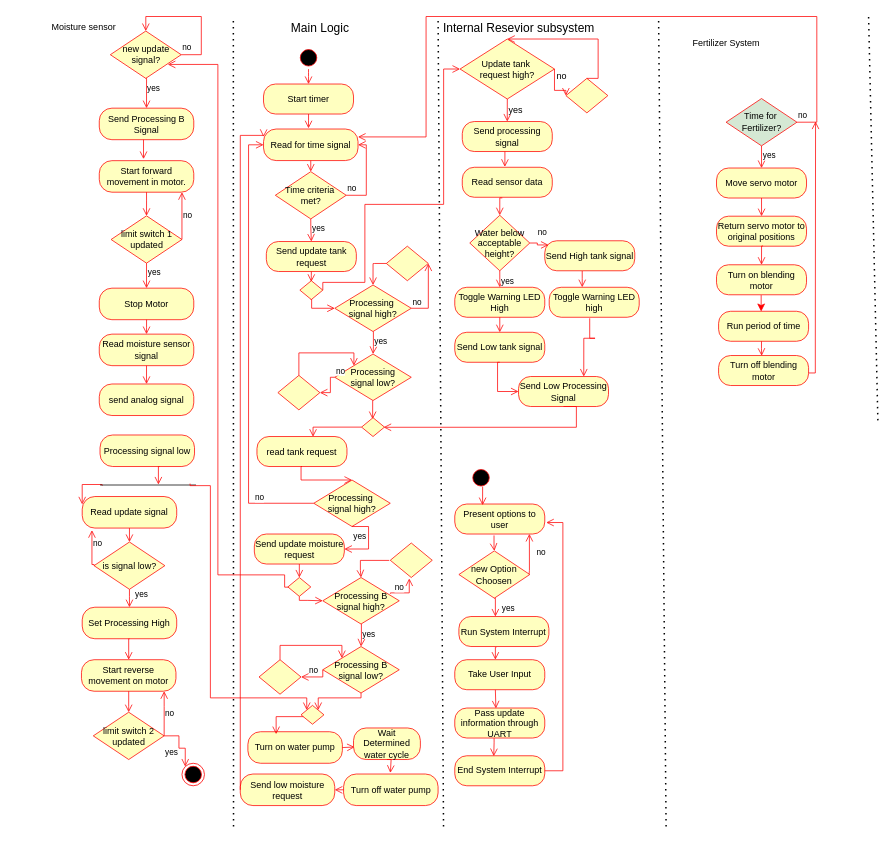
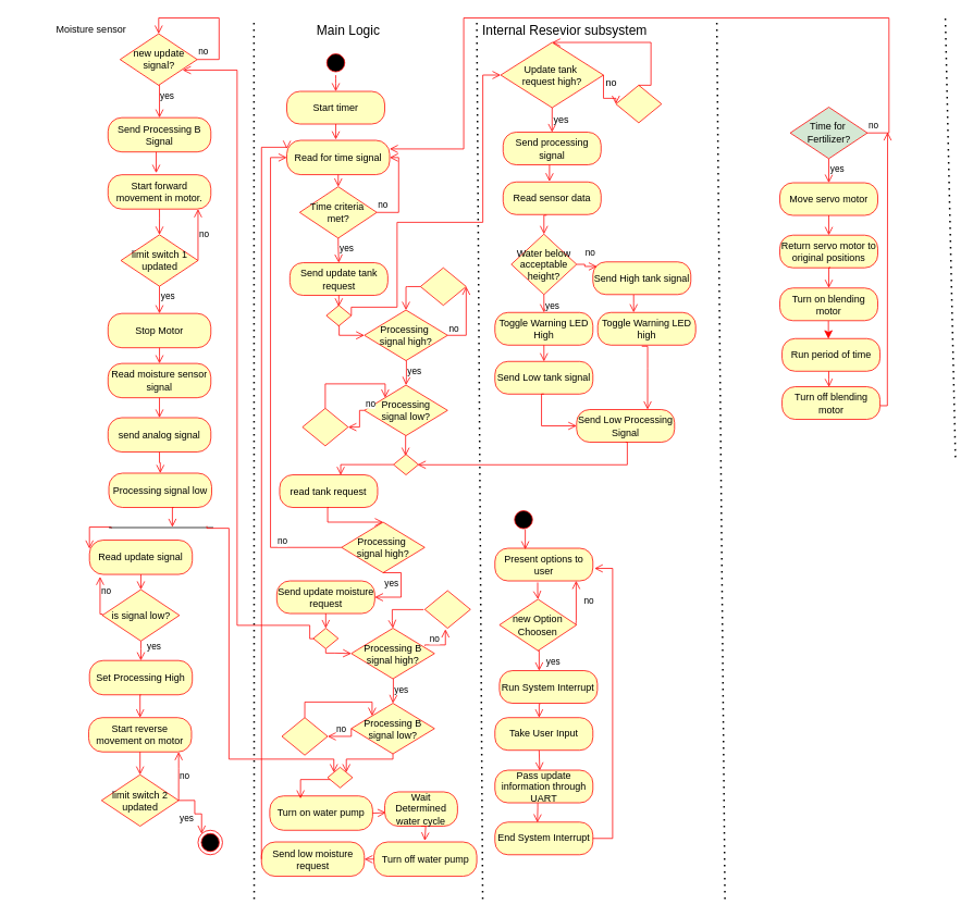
- <mxCell id="113" value="Fertilizer System" style="text;html=1;whiteSpace=wrap;strokeColor=none;fillColor=none;align=center;verticalAlign=middle;rounded=0;" vertex="1" parent="1"><mxGeometry x="907.62" y="41.54" width="120" height="30" as="geometry" /></mxCell>
- <mxCell id="32" value="Send Low Processing Signal" style="rounded=1;whiteSpace=wrap;html=1;arcSize=40;fontColor=#000000;fillColor=#ffffc0;strokeColor=#ff0000;" vertex="1" parent="1"><mxGeometry x="690.87" y="501.54" width="120" height="40" as="geometry" /></mxCell>
+ <mxCell id="32" value="Send Low Processing Signal" style="rounded=1;whiteSpace=wrap;html=1;arcSize=40;fontColor=#000000;fillColor=#ffffc0;strokeColor=#ff0000;" vertex="1" parent="1"><mxGeometry x="705.87" y="501.54" width="120" height="40" as="geometry" /></mxCell>
+ <mxCell id="85" value="" style="edgeStyle=orthogonalEdgeStyle;html=1;verticalAlign=bottom;endArrow=open;endSize=8;strokeColor=#ff0000;rounded=0;entryX=0.5;entryY=0;entryDx=0;entryDy=0;exitX=0.5;exitY=1;exitDx=0;exitDy=0;" edge="1" parent="1" source="55" target="84"><mxGeometry relative="1" as="geometry"><mxPoint x="260.87" y="532.54" as="targetPoint" /><mxPoint x="260.87" y="501.54" as="sourcePoint" /></mxGeometry></mxCell>
